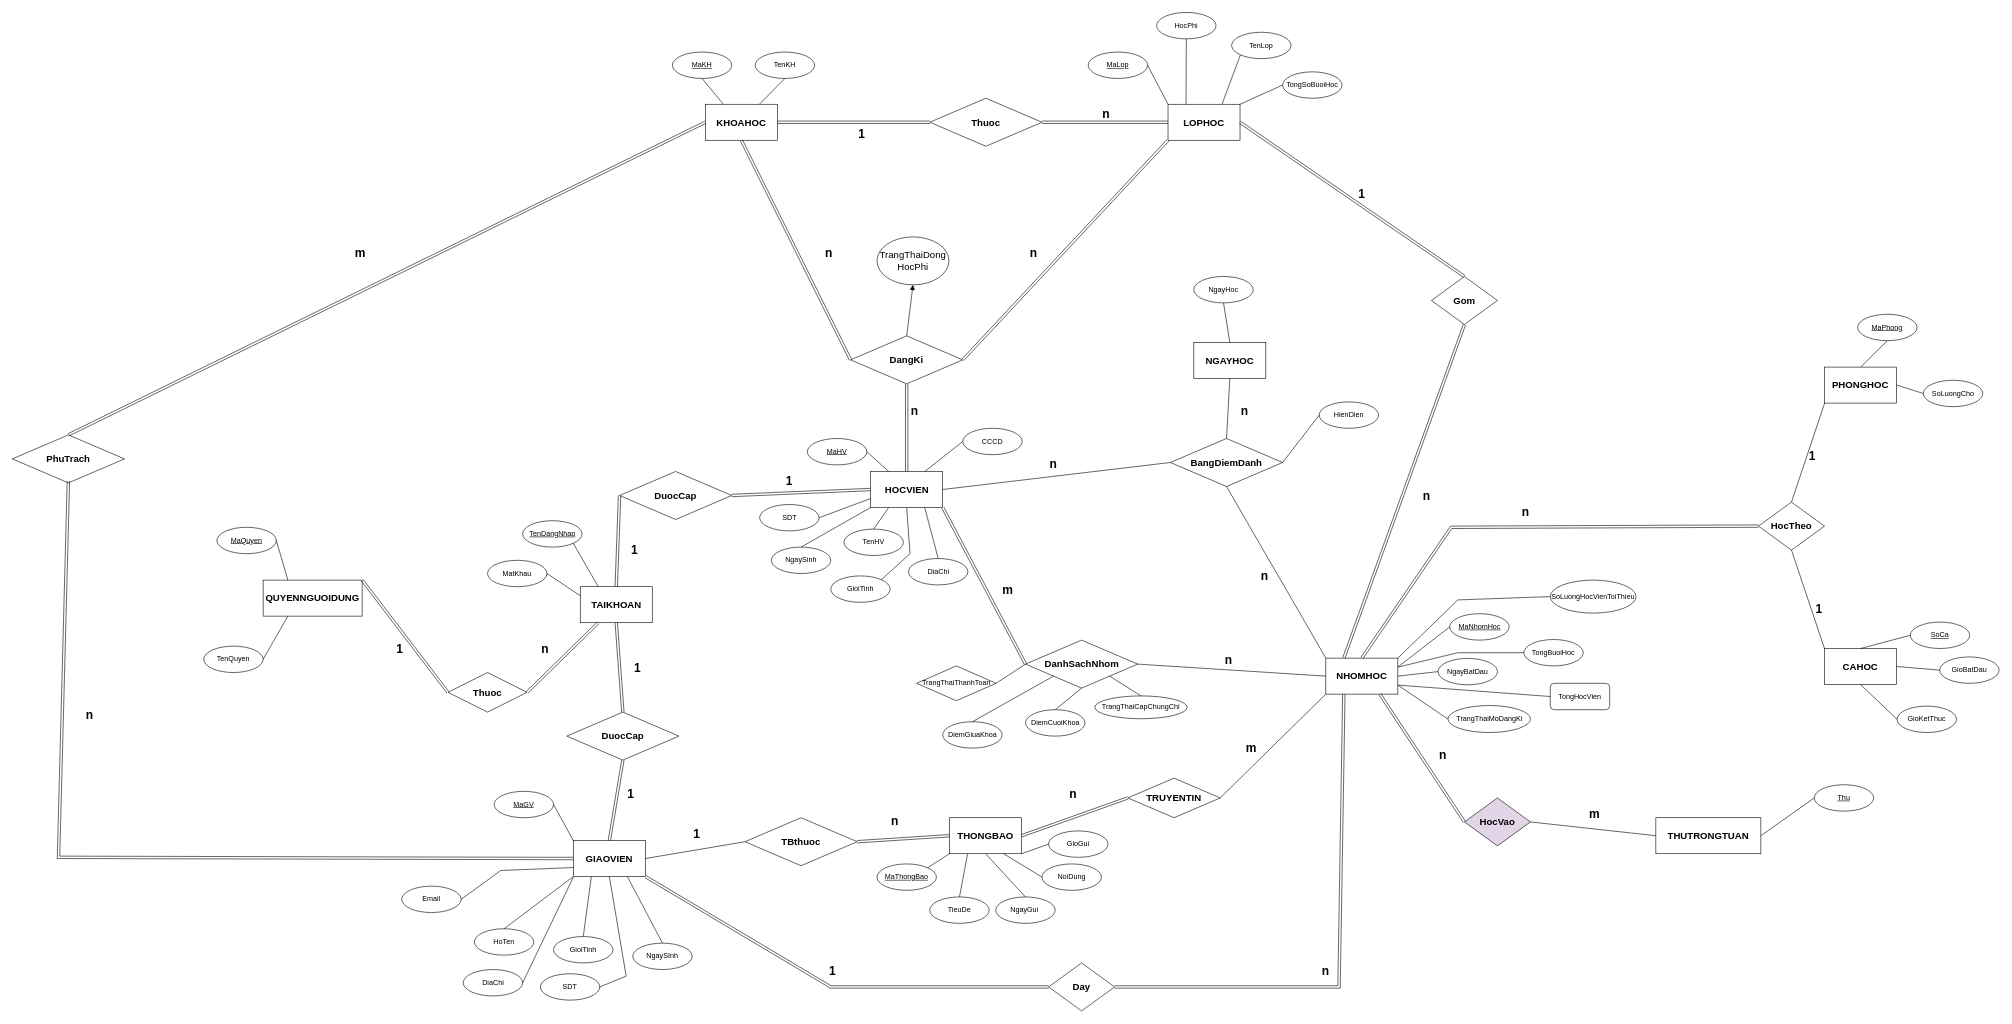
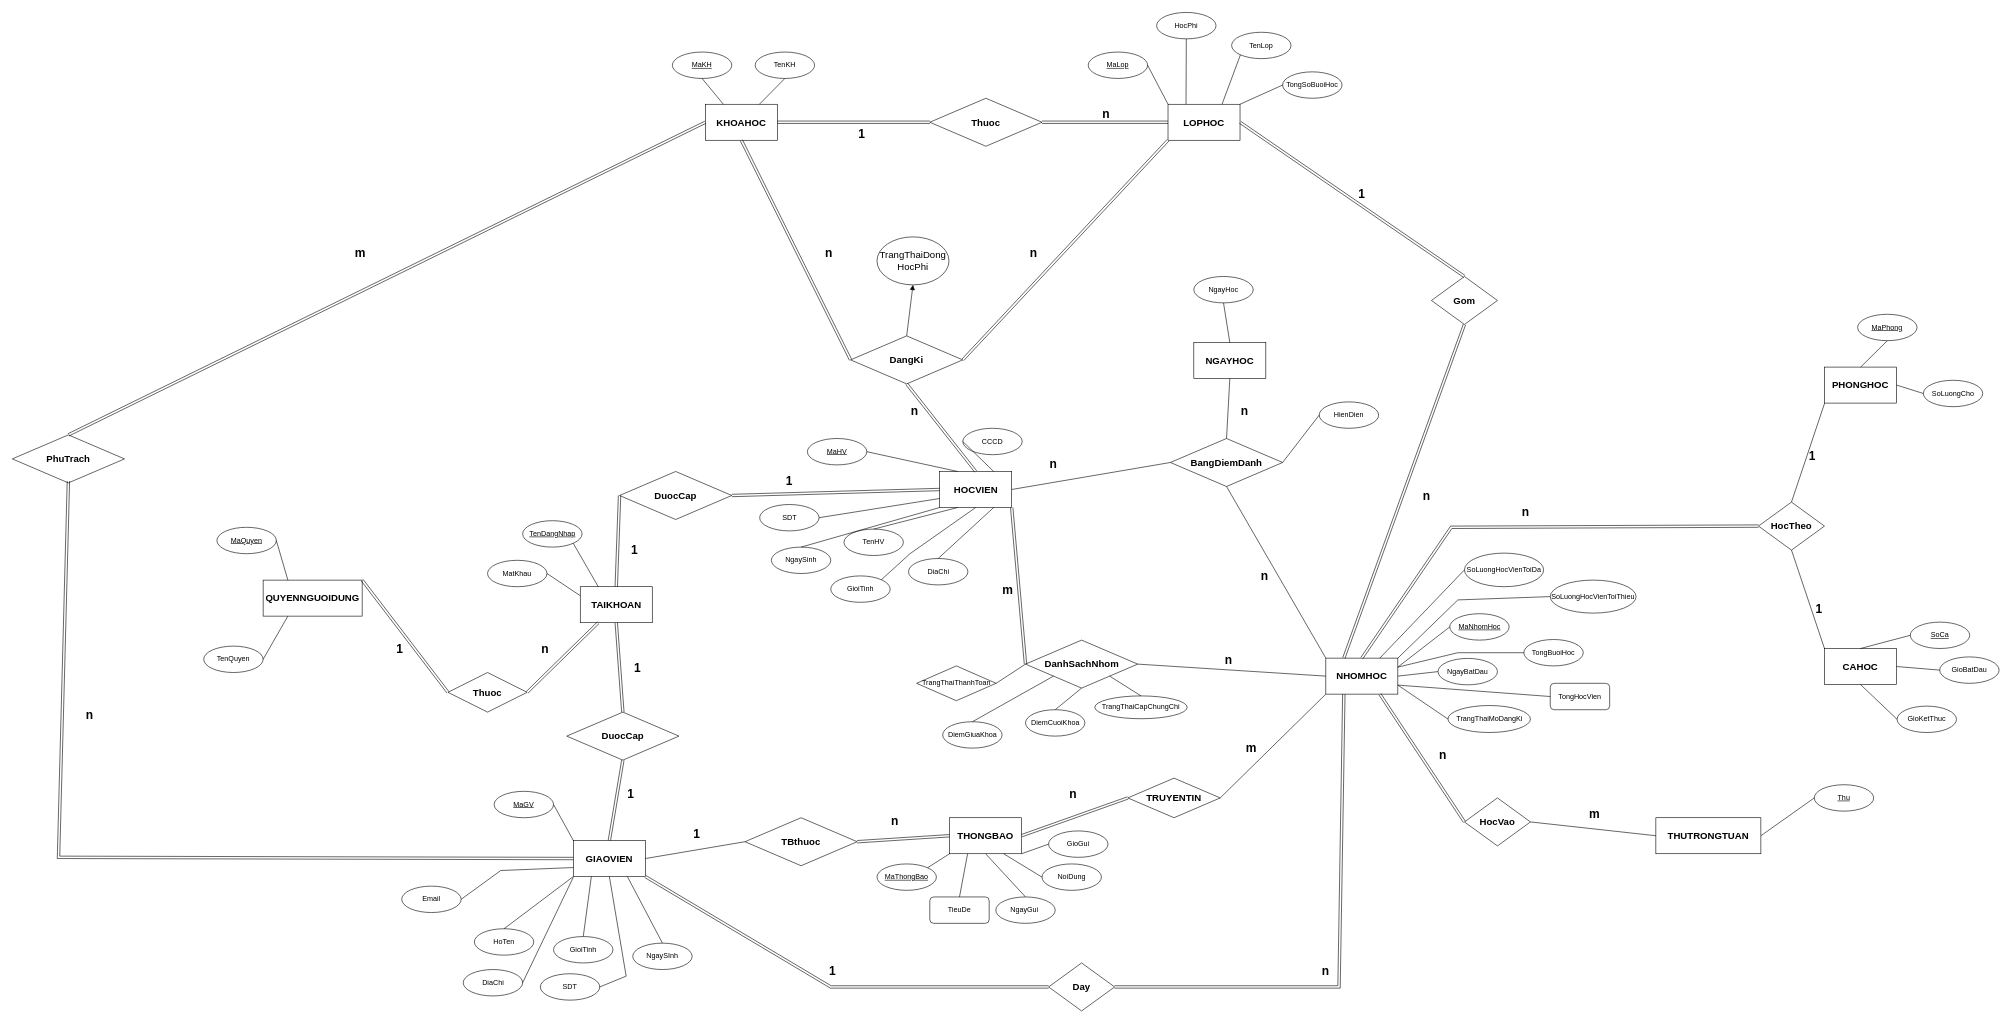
- <mxCell id="2" value="&lt;b style=&quot;font-size: 16px;&quot;&gt;HOCVIEN&lt;/b&gt;" style="rounded=0;whiteSpace=wrap;html=1;fontSize=16;" parent="1" vertex="1"><mxGeometry x="1450.5" y="785" width="120" height="60" as="geometry" /></mxCell>
+ <mxCell id="2" value="&lt;b style=&quot;font-size: 16px;&quot;&gt;HOCVIEN&lt;/b&gt;" style="rounded=0;whiteSpace=wrap;html=1;fontSize=16;" parent="1" vertex="1"><mxGeometry x="1565.5" y="785" width="120" height="60" as="geometry" /></mxCell>
+ <mxCell id="52" value="SoLuongHocVienToiDa" style="ellipse;whiteSpace=wrap;html=1;" parent="1" vertex="1"><mxGeometry x="2440" y="921" width="132" height="56" as="geometry" /></mxCell>
+ <mxCell id="115" value="" style="endArrow=none;html=1;rounded=0;exitX=0.75;exitY=0;exitDx=0;exitDy=0;entryX=0;entryY=0.5;entryDx=0;entryDy=0;" parent="1" source="3" target="52" edge="1"><mxGeometry width="50" height="50" relative="1" as="geometry"><mxPoint x="2517" y="1082" as="sourcePoint" /><mxPoint x="2567" y="1032" as="targetPoint" /></mxGeometry></mxCell>
- <mxCell id="144" value="&lt;span style=&quot;font-size: 16px;&quot;&gt;&lt;b&gt;HocVao&lt;/b&gt;&lt;/span&gt;" style="rhombus;whiteSpace=wrap;html=1;spacing=2;fillColor=#e1d5e7;" parent="1" vertex="1"><mxGeometry x="2440" y="1329" width="110" height="80" as="geometry" /></mxCell>
+ <mxCell id="144" value="&lt;span style=&quot;font-size: 16px;&quot;&gt;&lt;b&gt;HocVao&lt;/b&gt;&lt;/span&gt;" style="rhombus;whiteSpace=wrap;html=1;spacing=2;" parent="1" vertex="1"><mxGeometry x="2440" y="1329" width="110" height="80" as="geometry" /></mxCell>
- <mxCell id="166" value="TieuDe" style="ellipse;whiteSpace=wrap;html=1;" parent="1" vertex="1"><mxGeometry x="1549" y="1494" width="99" height="44" as="geometry" /></mxCell>
+ <mxCell id="166" value="TieuDe" style="whiteSpace=wrap;html=1;rounded=1;" parent="1" vertex="1"><mxGeometry x="1549" y="1494" width="99" height="44" as="geometry" /></mxCell>
